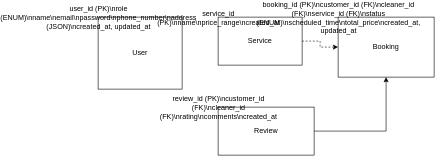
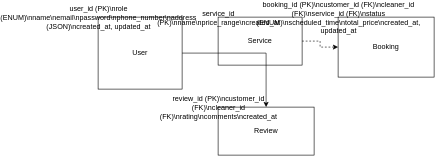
+ <mxCell id="11" value="" style="edgeStyle=orthogonalEdgeStyle;rounded=0;orthogonalLoop=1;jettySize=auto;" edge="1" parent="1" source="2" target="8"><mxGeometry relative="1" as="geometry" /></mxCell>
- <mxCell id="12" value="" style="edgeStyle=orthogonalEdgeStyle;rounded=0;orthogonalLoop=1;jettySize=auto;" edge="1" parent="1" source="8" target="6"><mxGeometry relative="1" as="geometry" /></mxCell>
